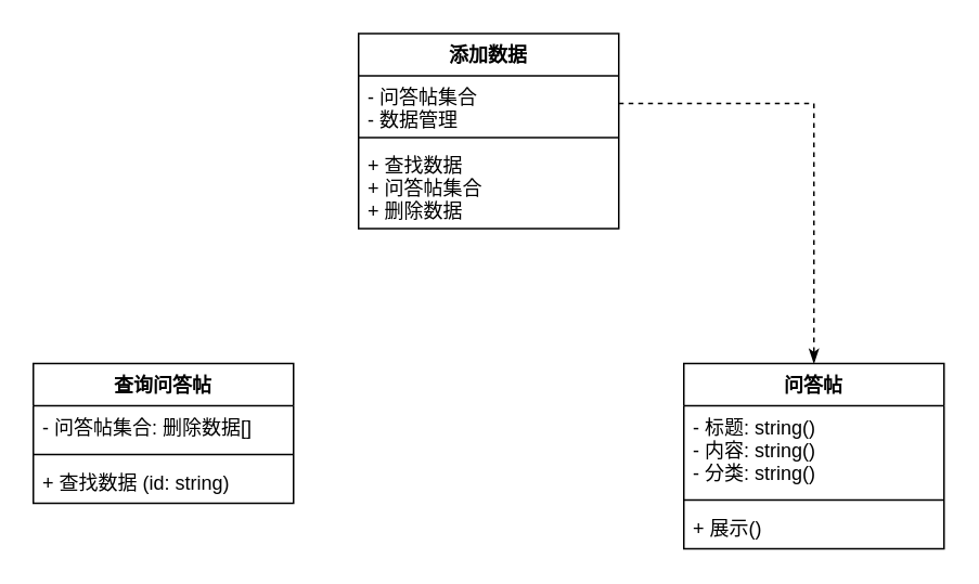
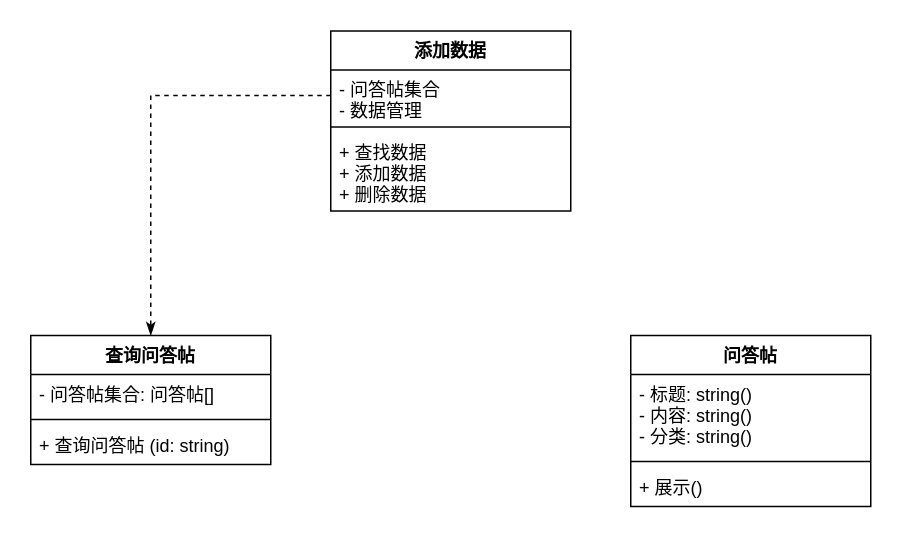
- <mxCell id="15" value="" style="endArrow=classicThin;html=1;rounded=0;dashed=1;endFill=1;entryX=0.5;entryY=0;entryDx=0;entryDy=0;exitX=1;exitY=0.5;exitDx=0;exitDy=0;" edge="1" parent="1" source="3" target="6"><mxGeometry width="50" height="50" relative="1" as="geometry"><mxPoint x="230" y="73" as="sourcePoint" /><mxPoint x="110" y="233" as="targetPoint" /><Array as="points"><mxPoint x="500" y="63" /></Array></mxGeometry></mxCell>
+ <mxCell id="14" value="" style="endArrow=classicThin;html=1;rounded=0;dashed=1;endFill=1;entryX=0.5;entryY=0;entryDx=0;entryDy=0;exitX=0;exitY=0.5;exitDx=0;exitDy=0;" parent="1" source="3" target="10" edge="1"><mxGeometry width="50" height="50" relative="1" as="geometry"><mxPoint x="210" y="73" as="sourcePoint" /><mxPoint x="300" y="203" as="targetPoint" /><Array as="points"><mxPoint x="100" y="63" /></Array></mxGeometry></mxCell>
- <mxCell id="5" value="+ 查找数据&#10;+ 问答帖集合&#10;+ 删除数据" style="text;strokeColor=none;fillColor=none;align=left;verticalAlign=top;spacingLeft=4;spacingRight=4;overflow=hidden;rotatable=0;points=[[0,0.5],[1,0.5]];portConstraint=eastwest;" parent="2" vertex="1"><mxGeometry y="68" width="160" height="52" as="geometry" /></mxCell>
+ <mxCell id="5" value="+ 查找数据&#10;+ 添加数据&#10;+ 删除数据" style="text;strokeColor=none;fillColor=none;align=left;verticalAlign=top;spacingLeft=4;spacingRight=4;overflow=hidden;rotatable=0;points=[[0,0.5],[1,0.5]];portConstraint=eastwest;" parent="2" vertex="1"><mxGeometry y="68" width="160" height="52" as="geometry" /></mxCell>
- <mxCell id="11" value="- 问答帖集合: 删除数据[]" style="text;strokeColor=none;fillColor=none;align=left;verticalAlign=top;spacingLeft=4;spacingRight=4;overflow=hidden;rotatable=0;points=[[0,0.5],[1,0.5]];portConstraint=eastwest;" parent="10" vertex="1"><mxGeometry y="26" width="160" height="26" as="geometry" /></mxCell>
+ <mxCell id="11" value="- 问答帖集合: 问答帖[]" style="text;strokeColor=none;fillColor=none;align=left;verticalAlign=top;spacingLeft=4;spacingRight=4;overflow=hidden;rotatable=0;points=[[0,0.5],[1,0.5]];portConstraint=eastwest;" parent="10" vertex="1"><mxGeometry y="26" width="160" height="26" as="geometry" /></mxCell>
- <mxCell id="13" value="+ 查找数据 (id: string)" style="text;strokeColor=none;fillColor=none;align=left;verticalAlign=top;spacingLeft=4;spacingRight=4;overflow=hidden;rotatable=0;points=[[0,0.5],[1,0.5]];portConstraint=eastwest;" parent="10" vertex="1"><mxGeometry y="60" width="160" height="26" as="geometry" /></mxCell>
+ <mxCell id="13" value="+ 查询问答帖 (id: string)" style="text;strokeColor=none;fillColor=none;align=left;verticalAlign=top;spacingLeft=4;spacingRight=4;overflow=hidden;rotatable=0;points=[[0,0.5],[1,0.5]];portConstraint=eastwest;" parent="10" vertex="1"><mxGeometry y="60" width="160" height="26" as="geometry" /></mxCell>
